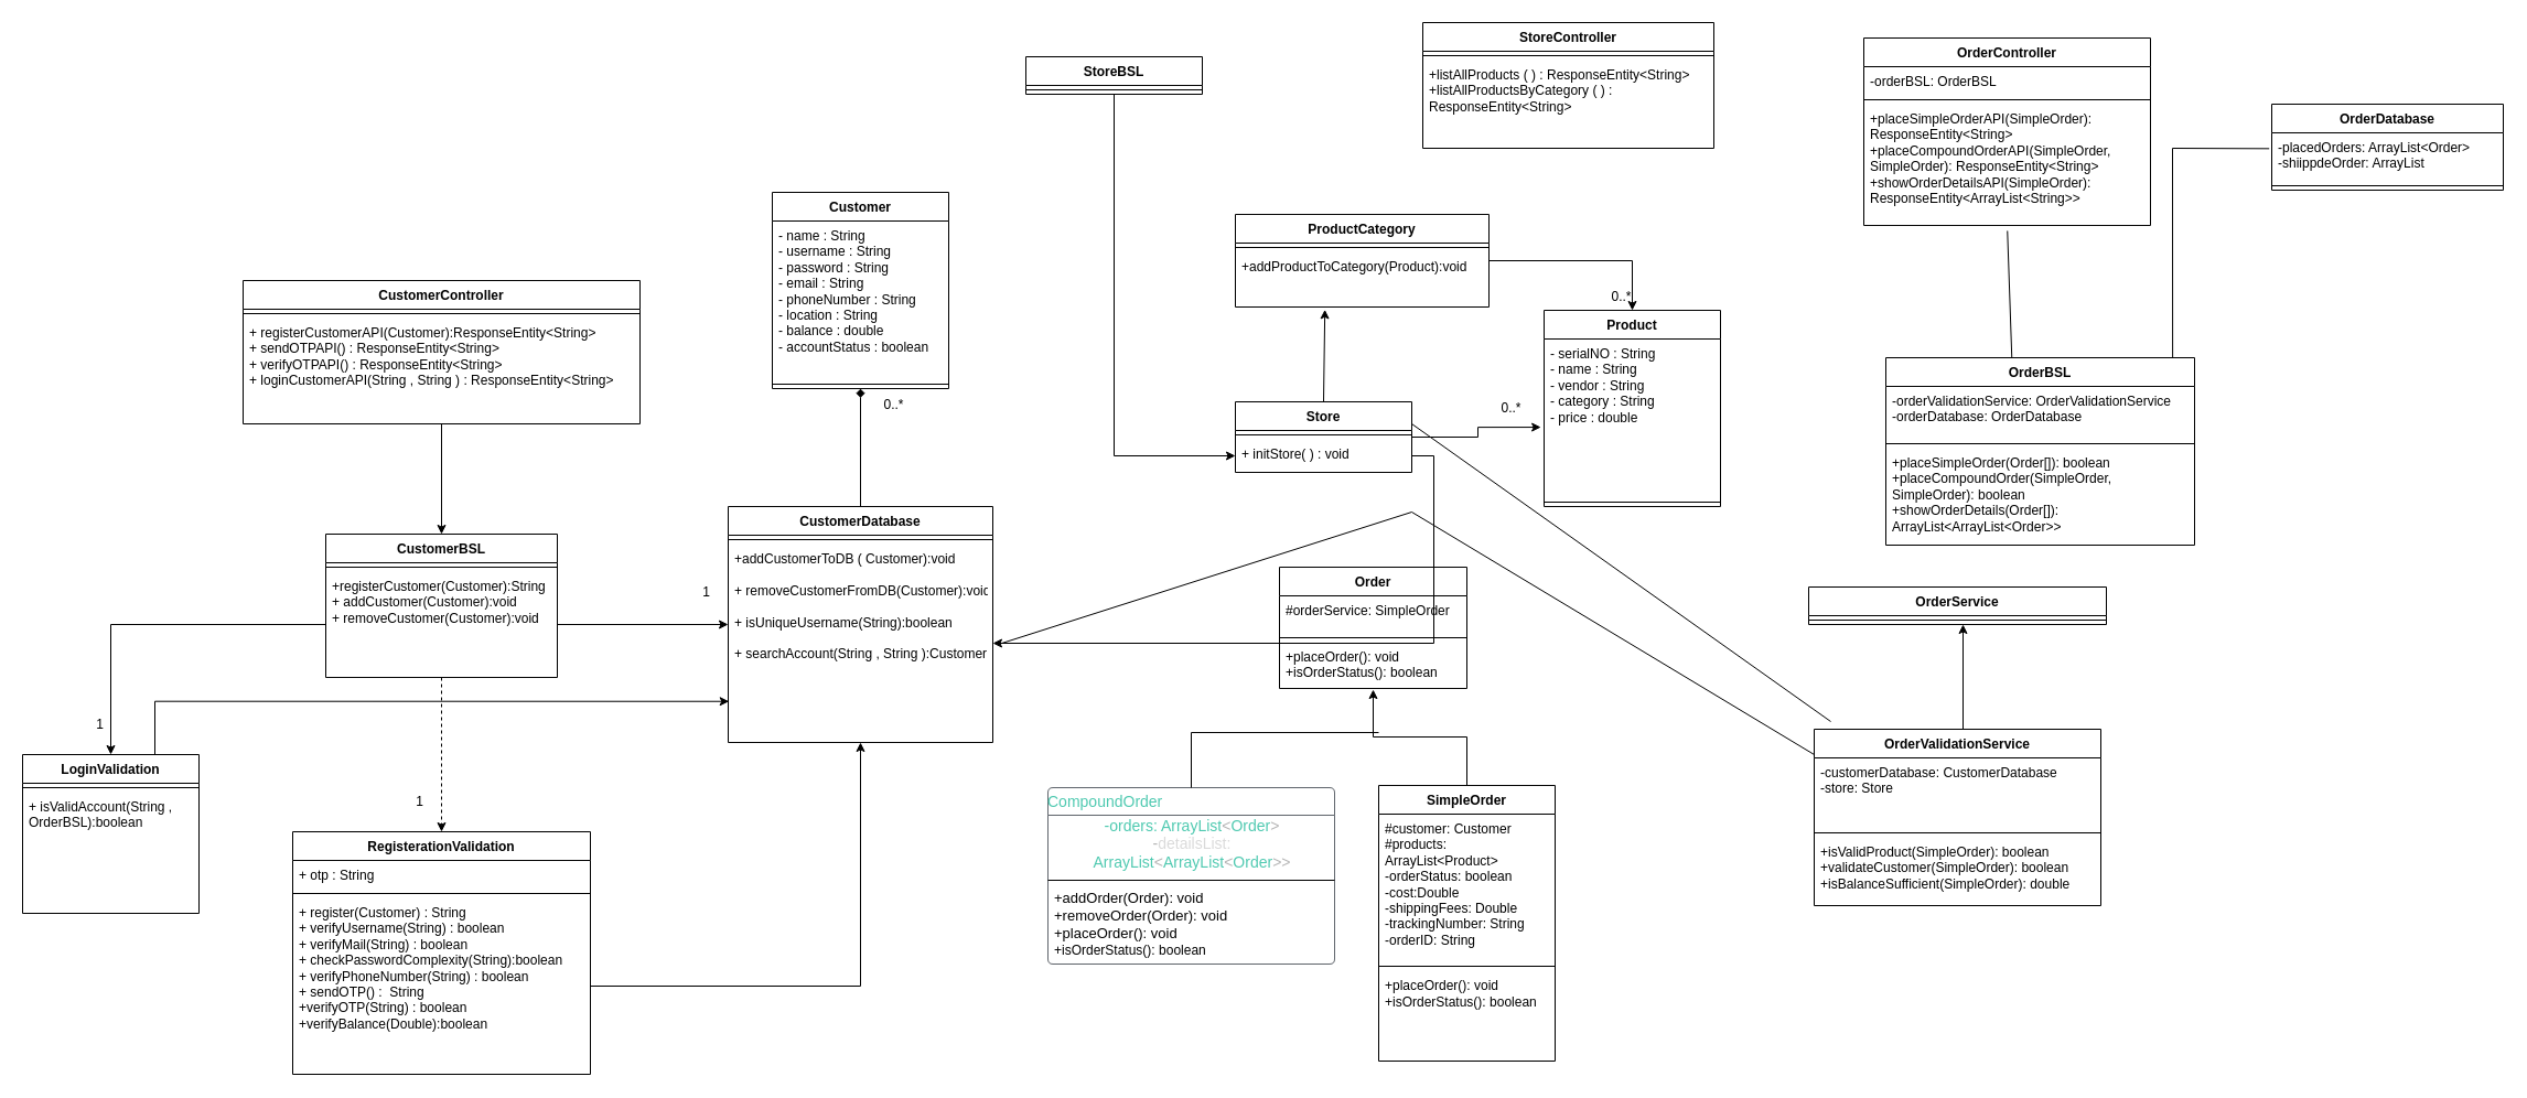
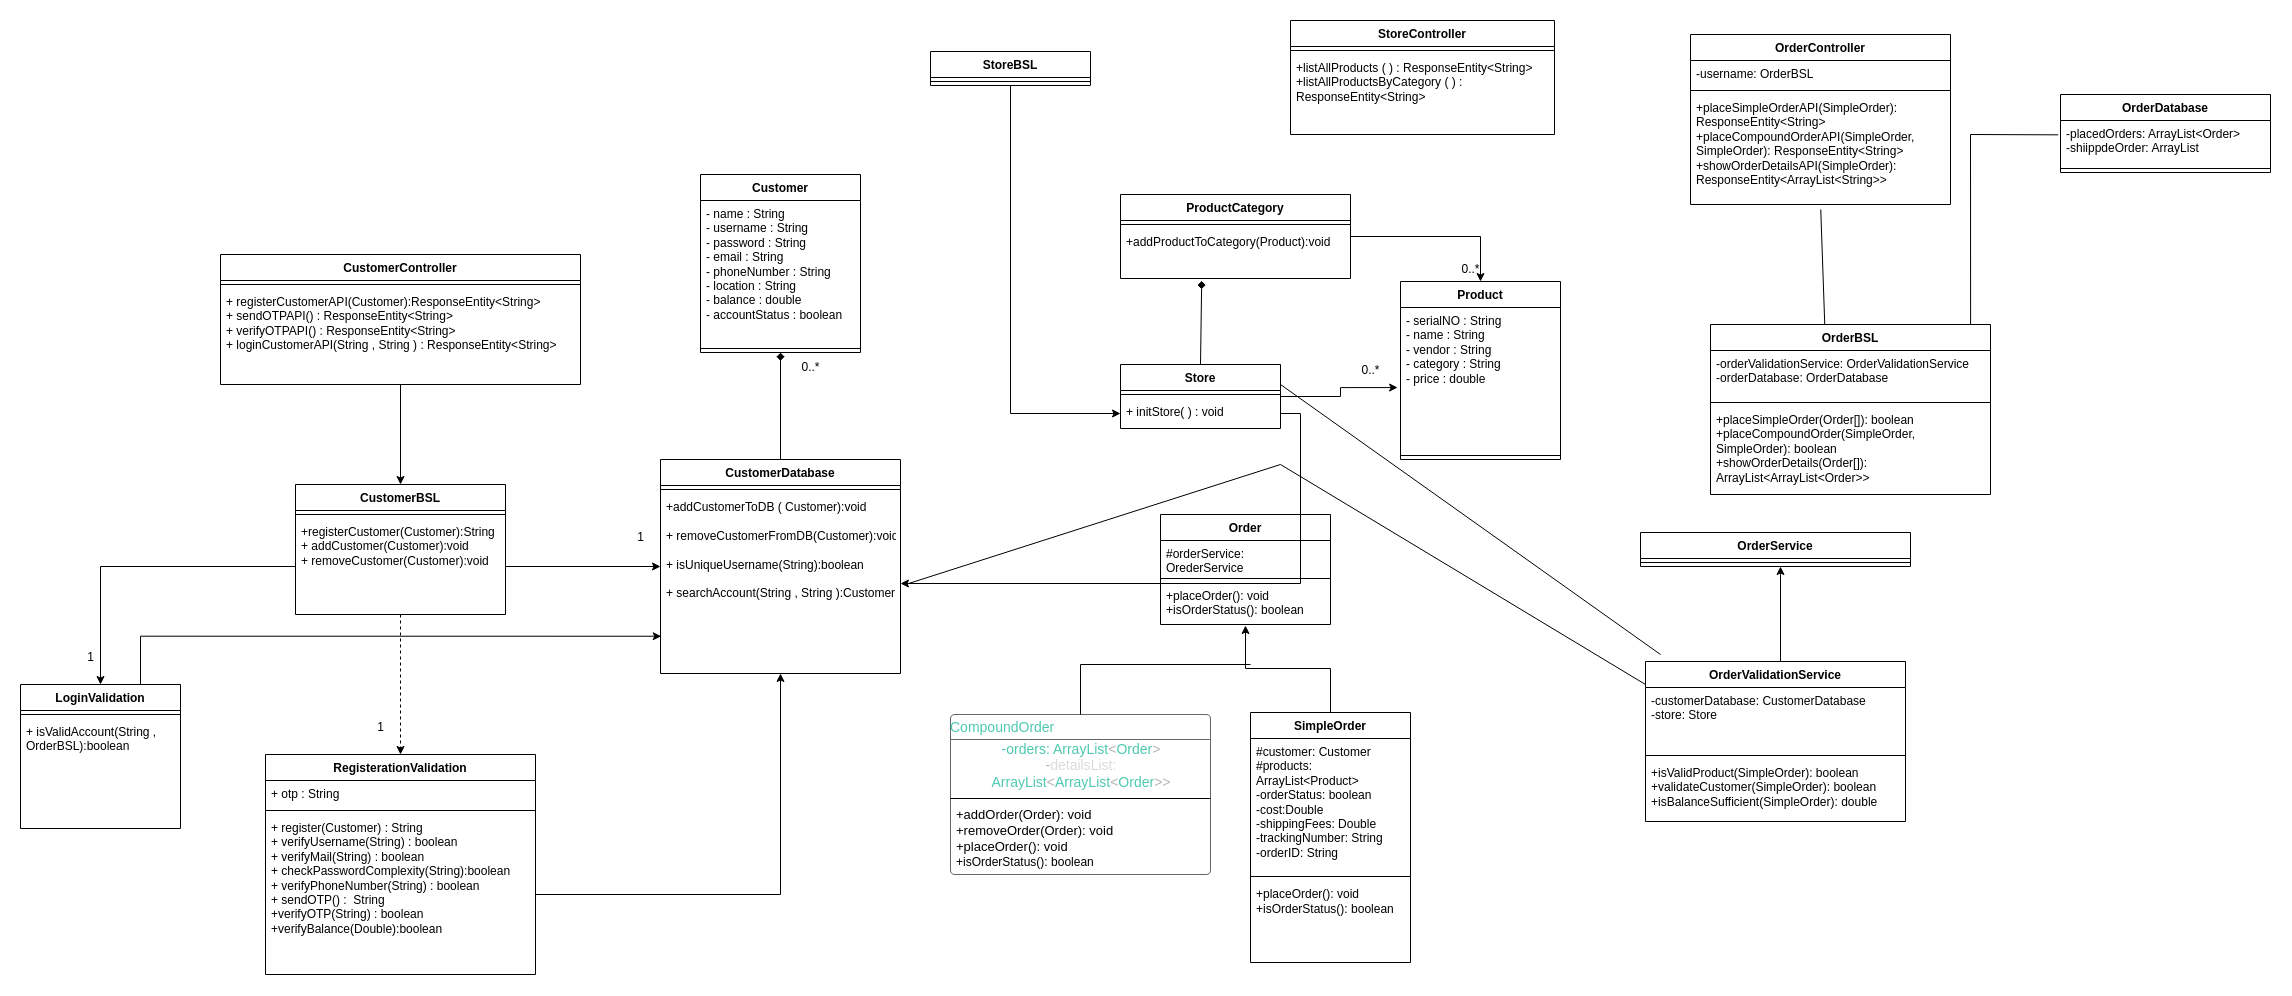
- <mxCell id="79" value="-orderBSL: OrderBSL" style="text;strokeColor=none;fillColor=none;align=left;verticalAlign=top;spacingLeft=4;spacingRight=4;overflow=hidden;rotatable=0;points=[[0,0.5],[1,0.5]];portConstraint=eastwest;whiteSpace=wrap;html=1;" vertex="1" parent="78"><mxGeometry y="26" width="260" height="26" as="geometry" /></mxCell>
+ <mxCell id="79" value="-username: OrderBSL" style="text;strokeColor=none;fillColor=none;align=left;verticalAlign=top;spacingLeft=4;spacingRight=4;overflow=hidden;rotatable=0;points=[[0,0.5],[1,0.5]];portConstraint=eastwest;whiteSpace=wrap;html=1;" vertex="1" parent="78"><mxGeometry y="26" width="260" height="26" as="geometry" /></mxCell>
- <mxCell id="50" value="" style="endArrow=classic;html=1;rounded=0;entryX=0.353;entryY=1.047;entryDx=0;entryDy=0;entryPerimeter=0;exitX=0.5;exitY=0;exitDx=0;exitDy=0;" parent="1" source="40" target="39" edge="1"><mxGeometry width="50" height="50" relative="1" as="geometry"><mxPoint x="1205.28" y="363.176" as="sourcePoint" /><mxPoint x="1203.86" y="276.65" as="targetPoint" /></mxGeometry></mxCell>
+ <mxCell id="50" value="" style="endArrow=diamond;html=1;rounded=0;entryX=0.353;entryY=1.047;entryDx=0;entryDy=0;entryPerimeter=0;exitX=0.5;exitY=0;exitDx=0;exitDy=0;" parent="1" source="40" target="39" edge="1"><mxGeometry width="50" height="50" relative="1" as="geometry"><mxPoint x="1205.28" y="363.176" as="sourcePoint" /><mxPoint x="1203.86" y="276.65" as="targetPoint" /></mxGeometry></mxCell>
- <mxCell id="54" value="#orderService: SimpleOrder&amp;nbsp;" style="text;strokeColor=none;fillColor=none;align=left;verticalAlign=top;spacingLeft=4;spacingRight=4;overflow=hidden;rotatable=0;points=[[0,0.5],[1,0.5]];portConstraint=eastwest;whiteSpace=wrap;html=1;" vertex="1" parent="53"><mxGeometry y="26" width="170" height="34" as="geometry" /></mxCell>
+ <mxCell id="54" value="#orderService: OrederService&amp;nbsp;" style="text;strokeColor=none;fillColor=none;align=left;verticalAlign=top;spacingLeft=4;spacingRight=4;overflow=hidden;rotatable=0;points=[[0,0.5],[1,0.5]];portConstraint=eastwest;whiteSpace=wrap;html=1;" vertex="1" parent="53"><mxGeometry y="26" width="170" height="34" as="geometry" /></mxCell>
